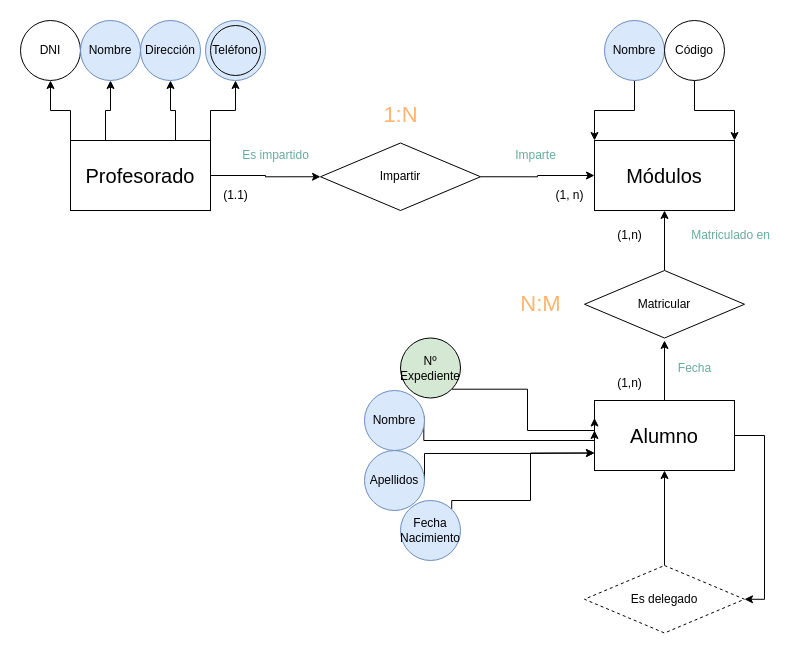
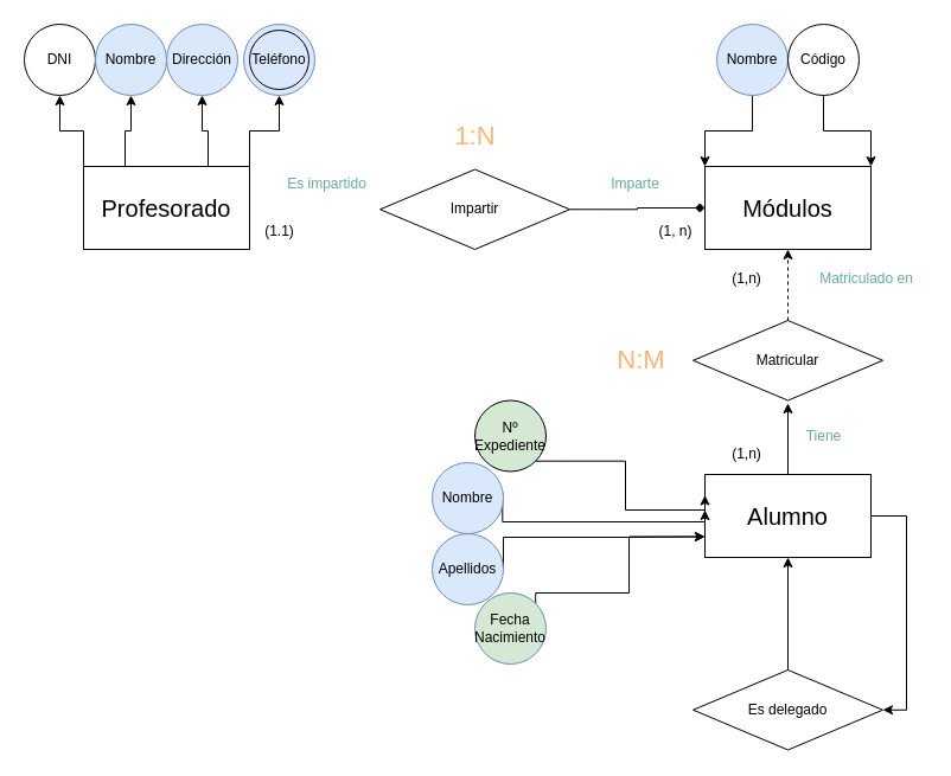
- <mxCell id="10" style="edgeStyle=orthogonalEdgeStyle;rounded=0;orthogonalLoop=1;jettySize=auto;html=1;exitX=1;exitY=0.5;exitDx=0;exitDy=0;entryX=0;entryY=0.5;entryDx=0;entryDy=0;" edge="1" parent="1" source="11" target="13"><mxGeometry relative="1" as="geometry" /></mxCell>
- <mxCell id="12" style="edgeStyle=orthogonalEdgeStyle;rounded=0;orthogonalLoop=1;jettySize=auto;html=1;exitX=1;exitY=0.5;exitDx=0;exitDy=0;entryX=0;entryY=0.5;entryDx=0;entryDy=0;" edge="1" parent="1" source="13" target="14"><mxGeometry relative="1" as="geometry" /></mxCell>
+ <mxCell id="12" style="edgeStyle=orthogonalEdgeStyle;rounded=0;orthogonalLoop=1;jettySize=auto;html=1;exitX=1;exitY=0.5;exitDx=0;exitDy=0;entryX=0;entryY=0.5;entryDx=0;entryDy=0;endArrow=diamond;" edge="1" parent="1" source="13" target="14"><mxGeometry relative="1" as="geometry" /></mxCell>
- <mxCell id="19" style="edgeStyle=orthogonalEdgeStyle;rounded=0;orthogonalLoop=1;jettySize=auto;html=1;exitX=0.5;exitY=0;exitDx=0;exitDy=0;entryX=0.5;entryY=1;entryDx=0;entryDy=0;" edge="1" parent="1" source="20" target="14"><mxGeometry relative="1" as="geometry"><mxPoint x="664" y="220" as="targetPoint" /></mxGeometry></mxCell>
+ <mxCell id="19" style="edgeStyle=orthogonalEdgeStyle;rounded=0;orthogonalLoop=1;jettySize=auto;html=1;exitX=0.5;exitY=0;exitDx=0;exitDy=0;entryX=0.5;entryY=1;entryDx=0;entryDy=0;dashed=1;" edge="1" parent="1" source="20" target="14"><mxGeometry relative="1" as="geometry"><mxPoint x="664" y="220" as="targetPoint" /></mxGeometry></mxCell>
- <mxCell id="44" value="&lt;font color=&quot;#67ab9f&quot;&gt;Fecha&lt;/font&gt;" style="text;html=1;align=center;verticalAlign=middle;resizable=0;points=[];autosize=1;strokeColor=none;fillColor=none;" vertex="1" parent="1"><mxGeometry x="669" y="352.5" width="50" height="30" as="geometry" /></mxCell>
+ <mxCell id="44" value="&lt;font color=&quot;#67ab9f&quot;&gt;Tiene&lt;/font&gt;" style="text;html=1;align=center;verticalAlign=middle;resizable=0;points=[];autosize=1;strokeColor=none;fillColor=none;" vertex="1" parent="1"><mxGeometry x="669" y="352.5" width="50" height="30" as="geometry" /></mxCell>
- <mxCell id="40" value="Fecha Nacimiento" style="ellipse;whiteSpace=wrap;html=1;aspect=fixed;fillColor=#dae8fc;strokeColor=#6c8ebf;" vertex="1" parent="1"><mxGeometry x="400" y="500" width="60" height="60" as="geometry" /></mxCell>
+ <mxCell id="40" value="Fecha Nacimiento" style="ellipse;whiteSpace=wrap;html=1;aspect=fixed;fillColor=#d5e8d4;strokeColor=#6c8ebf;" vertex="1" parent="1"><mxGeometry x="400" y="500" width="60" height="60" as="geometry" /></mxCell>
- <mxCell id="42" value="Es delegado" style="rhombus;whiteSpace=wrap;html=1;dashed=1;" vertex="1" parent="1"><mxGeometry x="584" y="565" width="160" height="67.5" as="geometry" /></mxCell>
+ <mxCell id="42" value="Es delegado" style="rhombus;whiteSpace=wrap;html=1;" vertex="1" parent="1"><mxGeometry x="584" y="565" width="160" height="67.5" as="geometry" /></mxCell>
